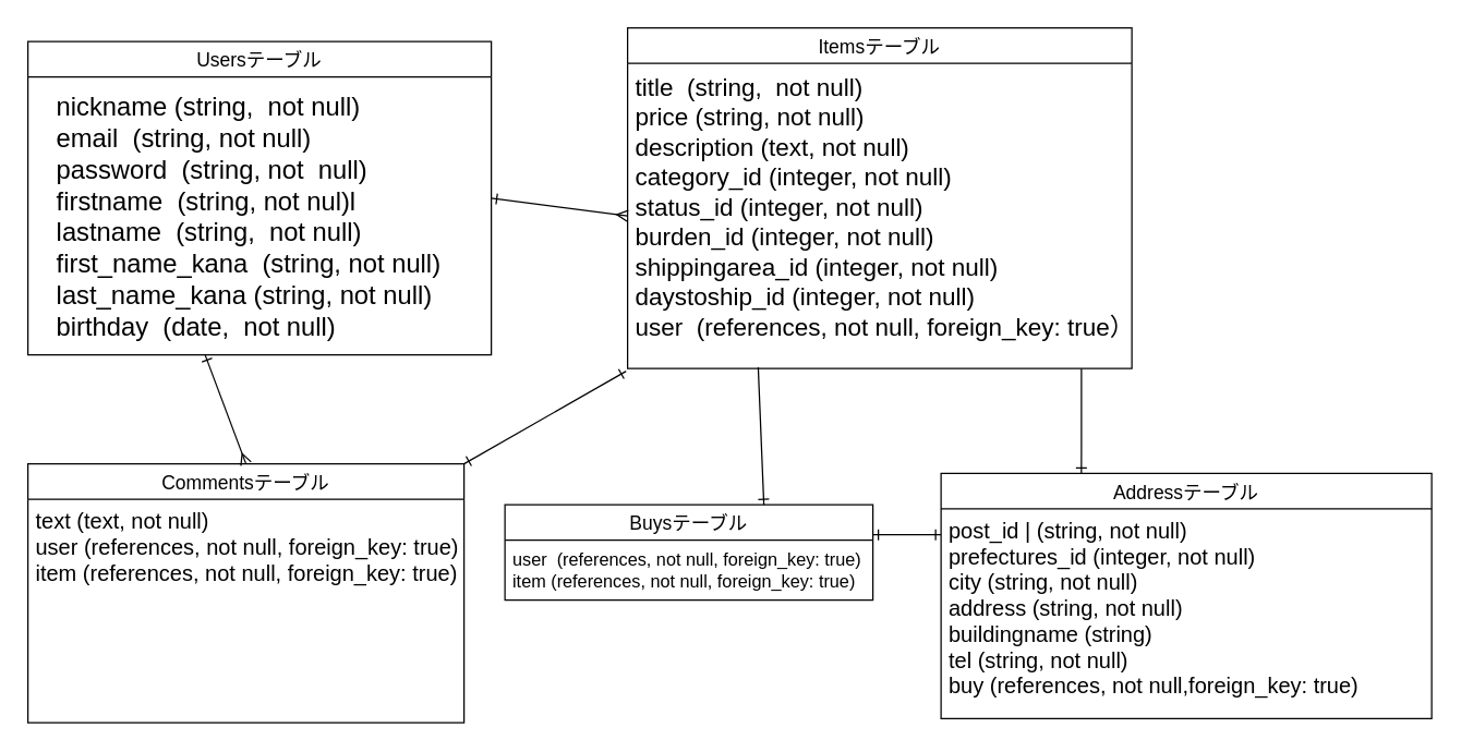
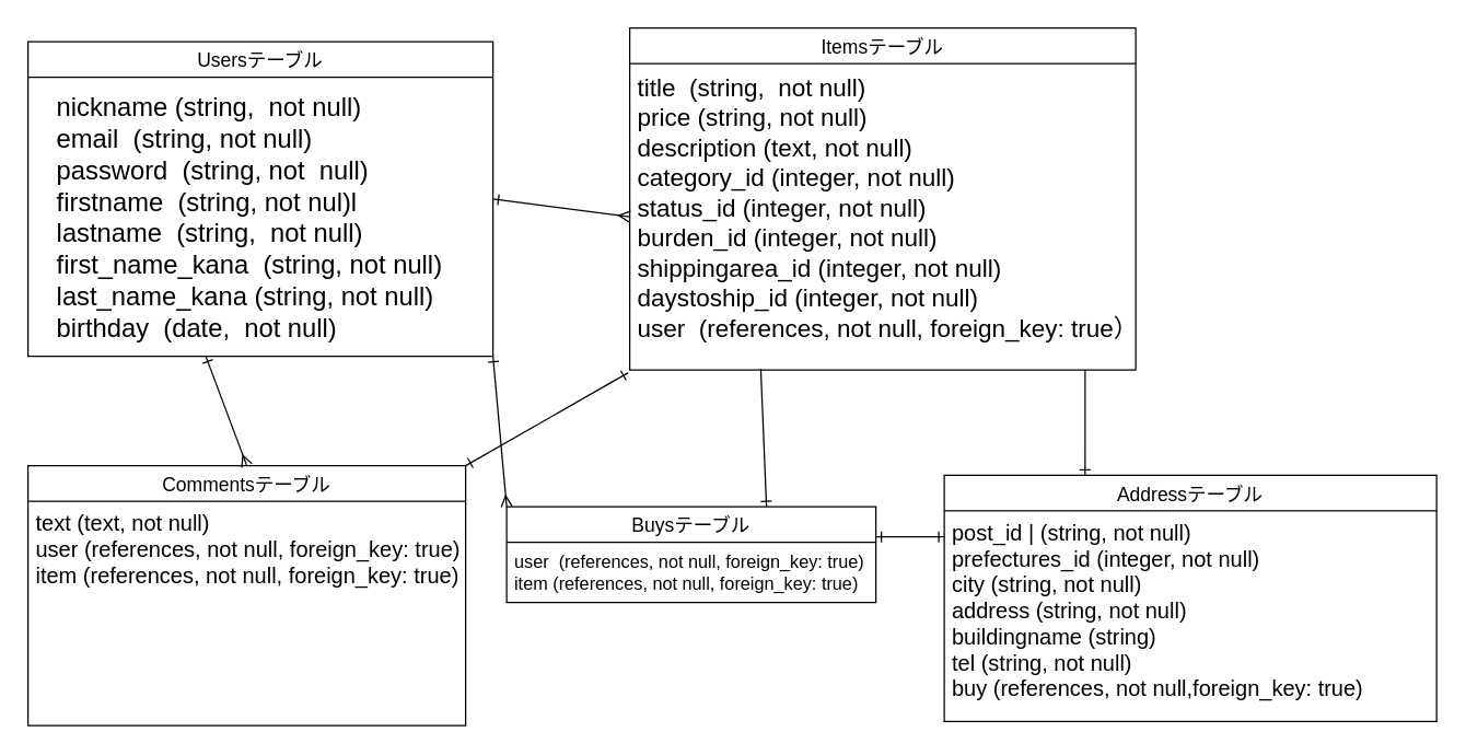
+ <mxCell id="17" value="" style="endArrow=ERmany;html=1;rounded=0;fontSize=16;exitX=1;exitY=1;exitDx=0;exitDy=0;entryX=0;entryY=0;entryDx=0;entryDy=0;endFill=0;startArrow=ERone;startFill=0;" edge="1" parent="1" source="3" target="9"><mxGeometry relative="1" as="geometry"><mxPoint x="390" y="340" as="sourcePoint" /><mxPoint x="370" y="360" as="targetPoint" /></mxGeometry></mxCell>
